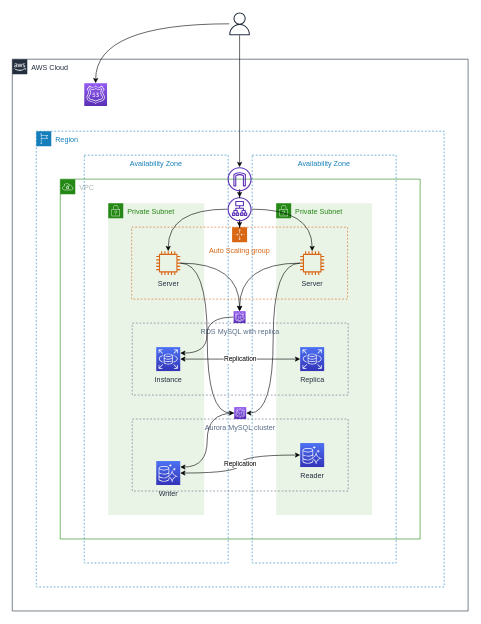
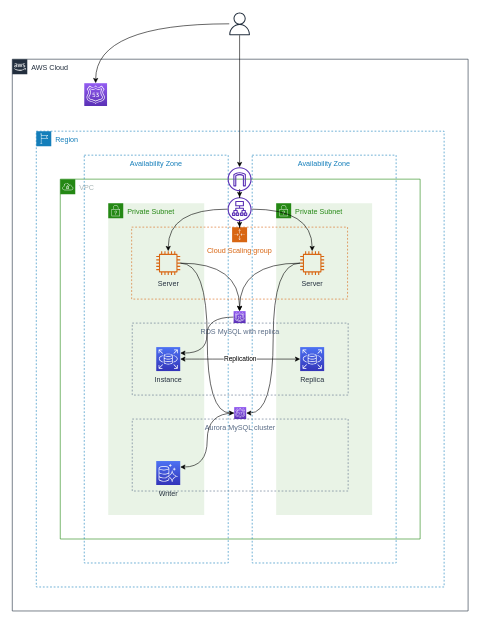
- <mxCell id="9" value="Auto Scaling group" style="points=[[0,0],[0.25,0],[0.5,0],[0.75,0],[1,0],[1,0.25],[1,0.5],[1,0.75],[1,1],[0.75,1],[0.5,1],[0.25,1],[0,1],[0,0.75],[0,0.5],[0,0.25]];outlineConnect=0;gradientColor=none;html=1;whiteSpace=wrap;fontSize=12;fontStyle=0;shape=mxgraph.aws4.groupCenter;grIcon=mxgraph.aws4.group_auto_scaling_group;grStroke=1;strokeColor=#D86613;fillColor=none;verticalAlign=top;align=center;fontColor=#D86613;dashed=1;spacingTop=25;" parent="1" vertex="1"><mxGeometry x="219" y="378" width="360" height="120" as="geometry" /></mxCell>
+ <mxCell id="9" value="Cloud Scaling group" style="points=[[0,0],[0.25,0],[0.5,0],[0.75,0],[1,0],[1,0.25],[1,0.5],[1,0.75],[1,1],[0.75,1],[0.5,1],[0.25,1],[0,1],[0,0.75],[0,0.5],[0,0.25]];outlineConnect=0;gradientColor=none;html=1;whiteSpace=wrap;fontSize=12;fontStyle=0;shape=mxgraph.aws4.groupCenter;grIcon=mxgraph.aws4.group_auto_scaling_group;grStroke=1;strokeColor=#D86613;fillColor=none;verticalAlign=top;align=center;fontColor=#D86613;dashed=1;spacingTop=25;" parent="1" vertex="1"><mxGeometry x="219" y="378" width="360" height="120" as="geometry" /></mxCell>
- <mxCell id="32" value="Reader" style="points=[[0,0,0],[0.25,0,0],[0.5,0,0],[0.75,0,0],[1,0,0],[0,1,0],[0.25,1,0],[0.5,1,0],[0.75,1,0],[1,1,0],[0,0.25,0],[0,0.5,0],[0,0.75,0],[1,0.25,0],[1,0.5,0],[1,0.75,0]];outlineConnect=0;fontColor=#232F3E;gradientColor=#4D72F3;gradientDirection=north;fillColor=#3334B9;strokeColor=#ffffff;dashed=0;verticalLabelPosition=bottom;verticalAlign=top;align=center;html=1;fontSize=12;fontStyle=0;aspect=fixed;shape=mxgraph.aws4.resourceIcon;resIcon=mxgraph.aws4.aurora;" parent="1" vertex="1"><mxGeometry x="500" y="738" width="40" height="40" as="geometry" /></mxCell>
- <mxCell id="30" value="Replication" style="edgeStyle=orthogonalEdgeStyle;curved=1;rounded=0;orthogonalLoop=1;jettySize=auto;html=1;startArrow=classic;startFill=1;" parent="1" source="31" target="32" edge="1"><mxGeometry relative="1" as="geometry" /></mxCell>
